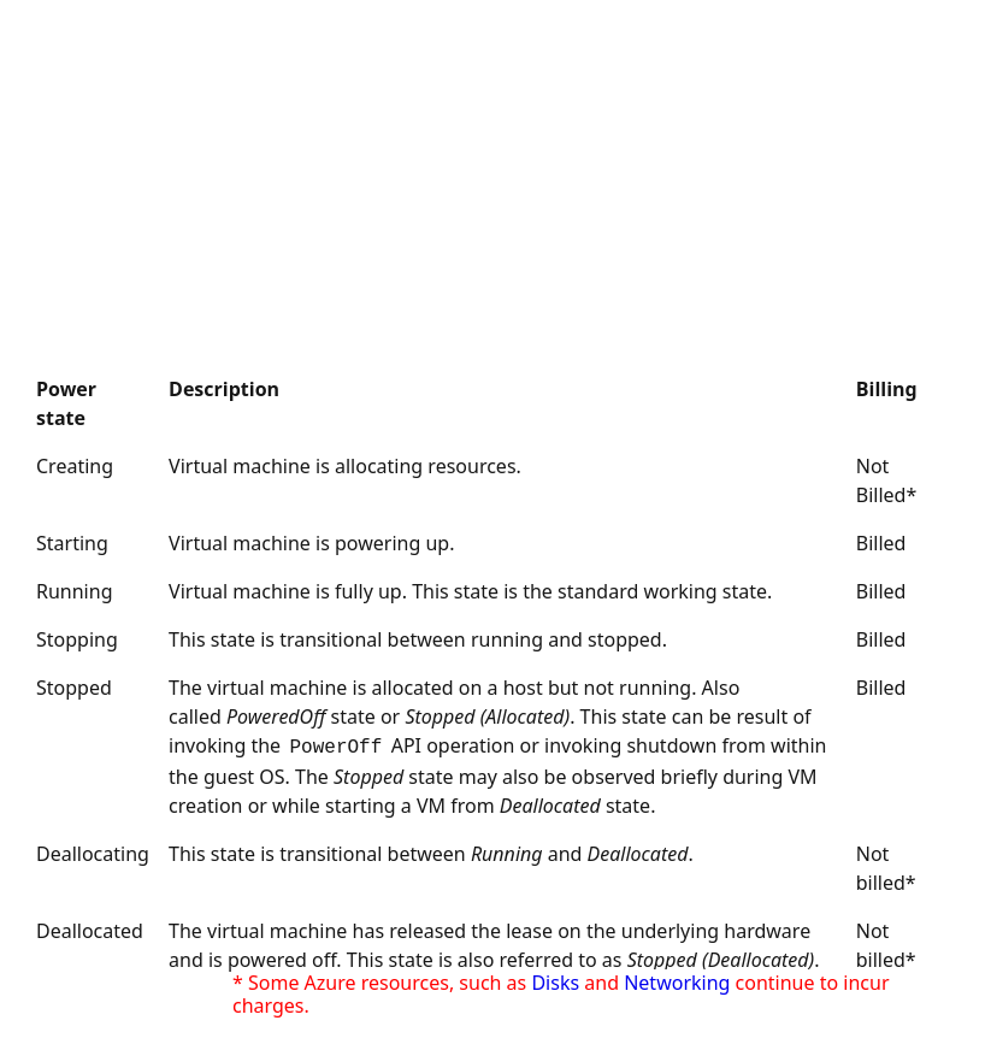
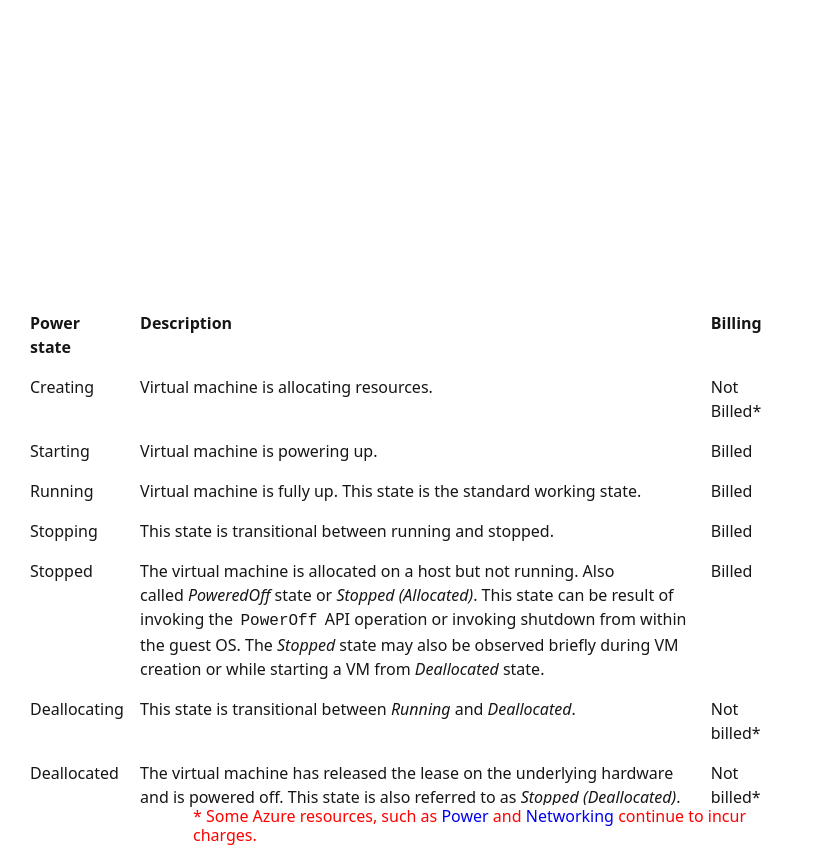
- <mxCell id="4" value="&lt;font color=&quot;#ff0000&quot;&gt;&lt;span style=&quot;font-family: &amp;quot;Segoe UI&amp;quot;, SegoeUI, &amp;quot;Helvetica Neue&amp;quot;, Helvetica, Arial, sans-serif; font-size: 16px; font-style: normal; font-variant-ligatures: normal; font-variant-caps: normal; font-weight: 400; letter-spacing: normal; orphans: 2; text-align: start; text-indent: 0px; text-transform: none; widows: 2; word-spacing: 0px; -webkit-text-stroke-width: 0px; background-color: rgb(255, 255, 255); text-decoration-thickness: initial; text-decoration-style: initial; text-decoration-color: initial; float: none; display: inline !important;&quot;&gt;* Some Azure resources, such as&amp;nbsp;&lt;/span&gt;&lt;a href=&quot;https://azure.microsoft.com/pricing/details/managed-disks&quot; data-linktype=&quot;external&quot; style=&quot;box-sizing: inherit; outline-color: inherit; cursor: pointer; overflow-wrap: break-word; text-decoration: none; background-color: rgb(255, 255, 255); outline-style: initial; outline-width: 0px; font-family: &amp;quot;Segoe UI&amp;quot;, SegoeUI, &amp;quot;Helvetica Neue&amp;quot;, Helvetica, Arial, sans-serif; font-size: 16px; font-style: normal; font-variant-ligatures: normal; font-variant-caps: normal; font-weight: 400; letter-spacing: normal; orphans: 2; text-align: start; text-indent: 0px; text-transform: none; widows: 2; word-spacing: 0px; -webkit-text-stroke-width: 0px;&quot;&gt;Disks&lt;/a&gt;&lt;span style=&quot;font-family: &amp;quot;Segoe UI&amp;quot;, SegoeUI, &amp;quot;Helvetica Neue&amp;quot;, Helvetica, Arial, sans-serif; font-size: 16px; font-style: normal; font-variant-ligatures: normal; font-variant-caps: normal; font-weight: 400; letter-spacing: normal; orphans: 2; text-align: start; text-indent: 0px; text-transform: none; widows: 2; word-spacing: 0px; -webkit-text-stroke-width: 0px; background-color: rgb(255, 255, 255); text-decoration-thickness: initial; text-decoration-style: initial; text-decoration-color: initial; float: none; display: inline !important;&quot;&gt;&lt;span&gt;&amp;nbsp;&lt;/span&gt;and&lt;span&gt;&amp;nbsp;&lt;/span&gt;&lt;/span&gt;&lt;a href=&quot;https://azure.microsoft.com/pricing/details/bandwidth/&quot; data-linktype=&quot;external&quot; style=&quot;box-sizing: inherit; outline-color: inherit; cursor: pointer; overflow-wrap: break-word; text-decoration: none; background-color: rgb(255, 255, 255); outline-style: initial; outline-width: 0px; font-family: &amp;quot;Segoe UI&amp;quot;, SegoeUI, &amp;quot;Helvetica Neue&amp;quot;, Helvetica, Arial, sans-serif; font-size: 16px; font-style: normal; font-variant-ligatures: normal; font-variant-caps: normal; font-weight: 400; letter-spacing: normal; orphans: 2; text-align: start; text-indent: 0px; text-transform: none; widows: 2; word-spacing: 0px; -webkit-text-stroke-width: 0px;&quot;&gt;Networking&lt;/a&gt;&lt;span style=&quot;font-family: &amp;quot;Segoe UI&amp;quot;, SegoeUI, &amp;quot;Helvetica Neue&amp;quot;, Helvetica, Arial, sans-serif; font-size: 16px; font-style: normal; font-variant-ligatures: normal; font-variant-caps: normal; font-weight: 400; letter-spacing: normal; orphans: 2; text-align: start; text-indent: 0px; text-transform: none; widows: 2; word-spacing: 0px; -webkit-text-stroke-width: 0px; background-color: rgb(255, 255, 255); text-decoration-thickness: initial; text-decoration-style: initial; text-decoration-color: initial; float: none; display: inline !important;&quot;&gt;&amp;nbsp;continue to incur charges.&lt;/span&gt;&lt;/font&gt;" style="text;whiteSpace=wrap;html=1;" parent="1" vertex="1"><mxGeometry x="191" y="800" width="597.68" height="40" as="geometry" /></mxCell>
+ <mxCell id="4" value="&lt;font color=&quot;#ff0000&quot;&gt;&lt;span style=&quot;font-family: &amp;quot;Segoe UI&amp;quot;, SegoeUI, &amp;quot;Helvetica Neue&amp;quot;, Helvetica, Arial, sans-serif; font-size: 16px; font-style: normal; font-variant-ligatures: normal; font-variant-caps: normal; font-weight: 400; letter-spacing: normal; orphans: 2; text-align: start; text-indent: 0px; text-transform: none; widows: 2; word-spacing: 0px; -webkit-text-stroke-width: 0px; background-color: rgb(255, 255, 255); text-decoration-thickness: initial; text-decoration-style: initial; text-decoration-color: initial; float: none; display: inline !important;&quot;&gt;* Some Azure resources, such as&amp;nbsp;&lt;/span&gt;&lt;a href=&quot;https://azure.microsoft.com/pricing/details/managed-disks&quot; data-linktype=&quot;external&quot; style=&quot;box-sizing: inherit; outline-color: inherit; cursor: pointer; overflow-wrap: break-word; text-decoration: none; background-color: rgb(255, 255, 255); outline-style: initial; outline-width: 0px; font-family: &amp;quot;Segoe UI&amp;quot;, SegoeUI, &amp;quot;Helvetica Neue&amp;quot;, Helvetica, Arial, sans-serif; font-size: 16px; font-style: normal; font-variant-ligatures: normal; font-variant-caps: normal; font-weight: 400; letter-spacing: normal; orphans: 2; text-align: start; text-indent: 0px; text-transform: none; widows: 2; word-spacing: 0px; -webkit-text-stroke-width: 0px;&quot;&gt;Power&lt;/a&gt;&lt;span style=&quot;font-family: &amp;quot;Segoe UI&amp;quot;, SegoeUI, &amp;quot;Helvetica Neue&amp;quot;, Helvetica, Arial, sans-serif; font-size: 16px; font-style: normal; font-variant-ligatures: normal; font-variant-caps: normal; font-weight: 400; letter-spacing: normal; orphans: 2; text-align: start; text-indent: 0px; text-transform: none; widows: 2; word-spacing: 0px; -webkit-text-stroke-width: 0px; background-color: rgb(255, 255, 255); text-decoration-thickness: initial; text-decoration-style: initial; text-decoration-color: initial; float: none; display: inline !important;&quot;&gt;&lt;span&gt;&amp;nbsp;&lt;/span&gt;and&lt;span&gt;&amp;nbsp;&lt;/span&gt;&lt;/span&gt;&lt;a href=&quot;https://azure.microsoft.com/pricing/details/bandwidth/&quot; data-linktype=&quot;external&quot; style=&quot;box-sizing: inherit; outline-color: inherit; cursor: pointer; overflow-wrap: break-word; text-decoration: none; background-color: rgb(255, 255, 255); outline-style: initial; outline-width: 0px; font-family: &amp;quot;Segoe UI&amp;quot;, SegoeUI, &amp;quot;Helvetica Neue&amp;quot;, Helvetica, Arial, sans-serif; font-size: 16px; font-style: normal; font-variant-ligatures: normal; font-variant-caps: normal; font-weight: 400; letter-spacing: normal; orphans: 2; text-align: start; text-indent: 0px; text-transform: none; widows: 2; word-spacing: 0px; -webkit-text-stroke-width: 0px;&quot;&gt;Networking&lt;/a&gt;&lt;span style=&quot;font-family: &amp;quot;Segoe UI&amp;quot;, SegoeUI, &amp;quot;Helvetica Neue&amp;quot;, Helvetica, Arial, sans-serif; font-size: 16px; font-style: normal; font-variant-ligatures: normal; font-variant-caps: normal; font-weight: 400; letter-spacing: normal; orphans: 2; text-align: start; text-indent: 0px; text-transform: none; widows: 2; word-spacing: 0px; -webkit-text-stroke-width: 0px; background-color: rgb(255, 255, 255); text-decoration-thickness: initial; text-decoration-style: initial; text-decoration-color: initial; float: none; display: inline !important;&quot;&gt;&amp;nbsp;continue to incur charges.&lt;/span&gt;&lt;/font&gt;" style="text;whiteSpace=wrap;html=1;" parent="1" vertex="1"><mxGeometry x="191" y="800" width="597.68" height="40" as="geometry" /></mxCell>
